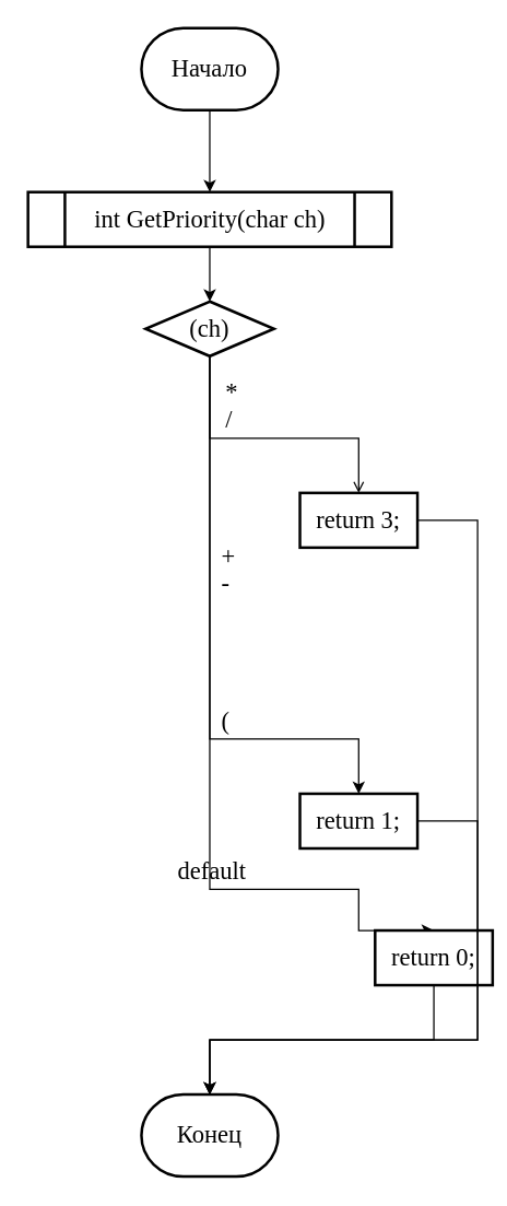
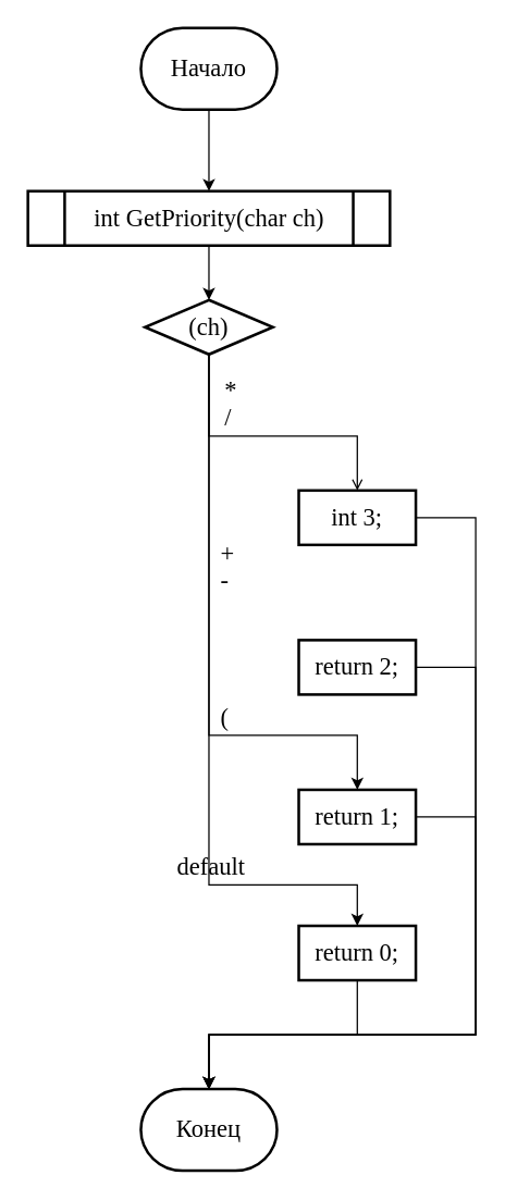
- <mxCell id="11" value="return 3;" style="whiteSpace=wrap;html=1;fontSize=18;fontFamily=Times New Roman;strokeWidth=2;" vertex="1" parent="1"><mxGeometry x="219" y="360" width="86" height="40" as="geometry" /></mxCell>
+ <mxCell id="11" value="int 3;" style="whiteSpace=wrap;html=1;fontSize=18;fontFamily=Times New Roman;strokeWidth=2;" vertex="1" parent="1"><mxGeometry x="219" y="360" width="86" height="40" as="geometry" /></mxCell>
+ <mxCell id="14" value="return 2;" style="whiteSpace=wrap;html=1;fontSize=18;fontFamily=Times New Roman;strokeWidth=2;" vertex="1" parent="1"><mxGeometry x="219" y="470" width="86" height="40" as="geometry" /></mxCell>
+ <mxCell id="23" style="edgeStyle=orthogonalEdgeStyle;rounded=0;orthogonalLoop=1;jettySize=auto;html=1;entryX=0.5;entryY=0;entryDx=0;entryDy=0;entryPerimeter=0;exitX=1;exitY=0.5;exitDx=0;exitDy=0;" edge="1" parent="1" source="14" target="4"><mxGeometry relative="1" as="geometry"><Array as="points"><mxPoint x="349" y="490" /><mxPoint x="349" y="760" /><mxPoint x="153" y="760" /></Array></mxGeometry></mxCell>
- <mxCell id="18" value="return 0;" style="whiteSpace=wrap;html=1;fontSize=18;fontFamily=Times New Roman;strokeWidth=2;" vertex="1" parent="1"><mxGeometry x="274" y="680" width="86" height="40" as="geometry" /></mxCell>
+ <mxCell id="18" value="return 0;" style="whiteSpace=wrap;html=1;fontSize=18;fontFamily=Times New Roman;strokeWidth=2;" vertex="1" parent="1"><mxGeometry x="219" y="680" width="86" height="40" as="geometry" /></mxCell>
